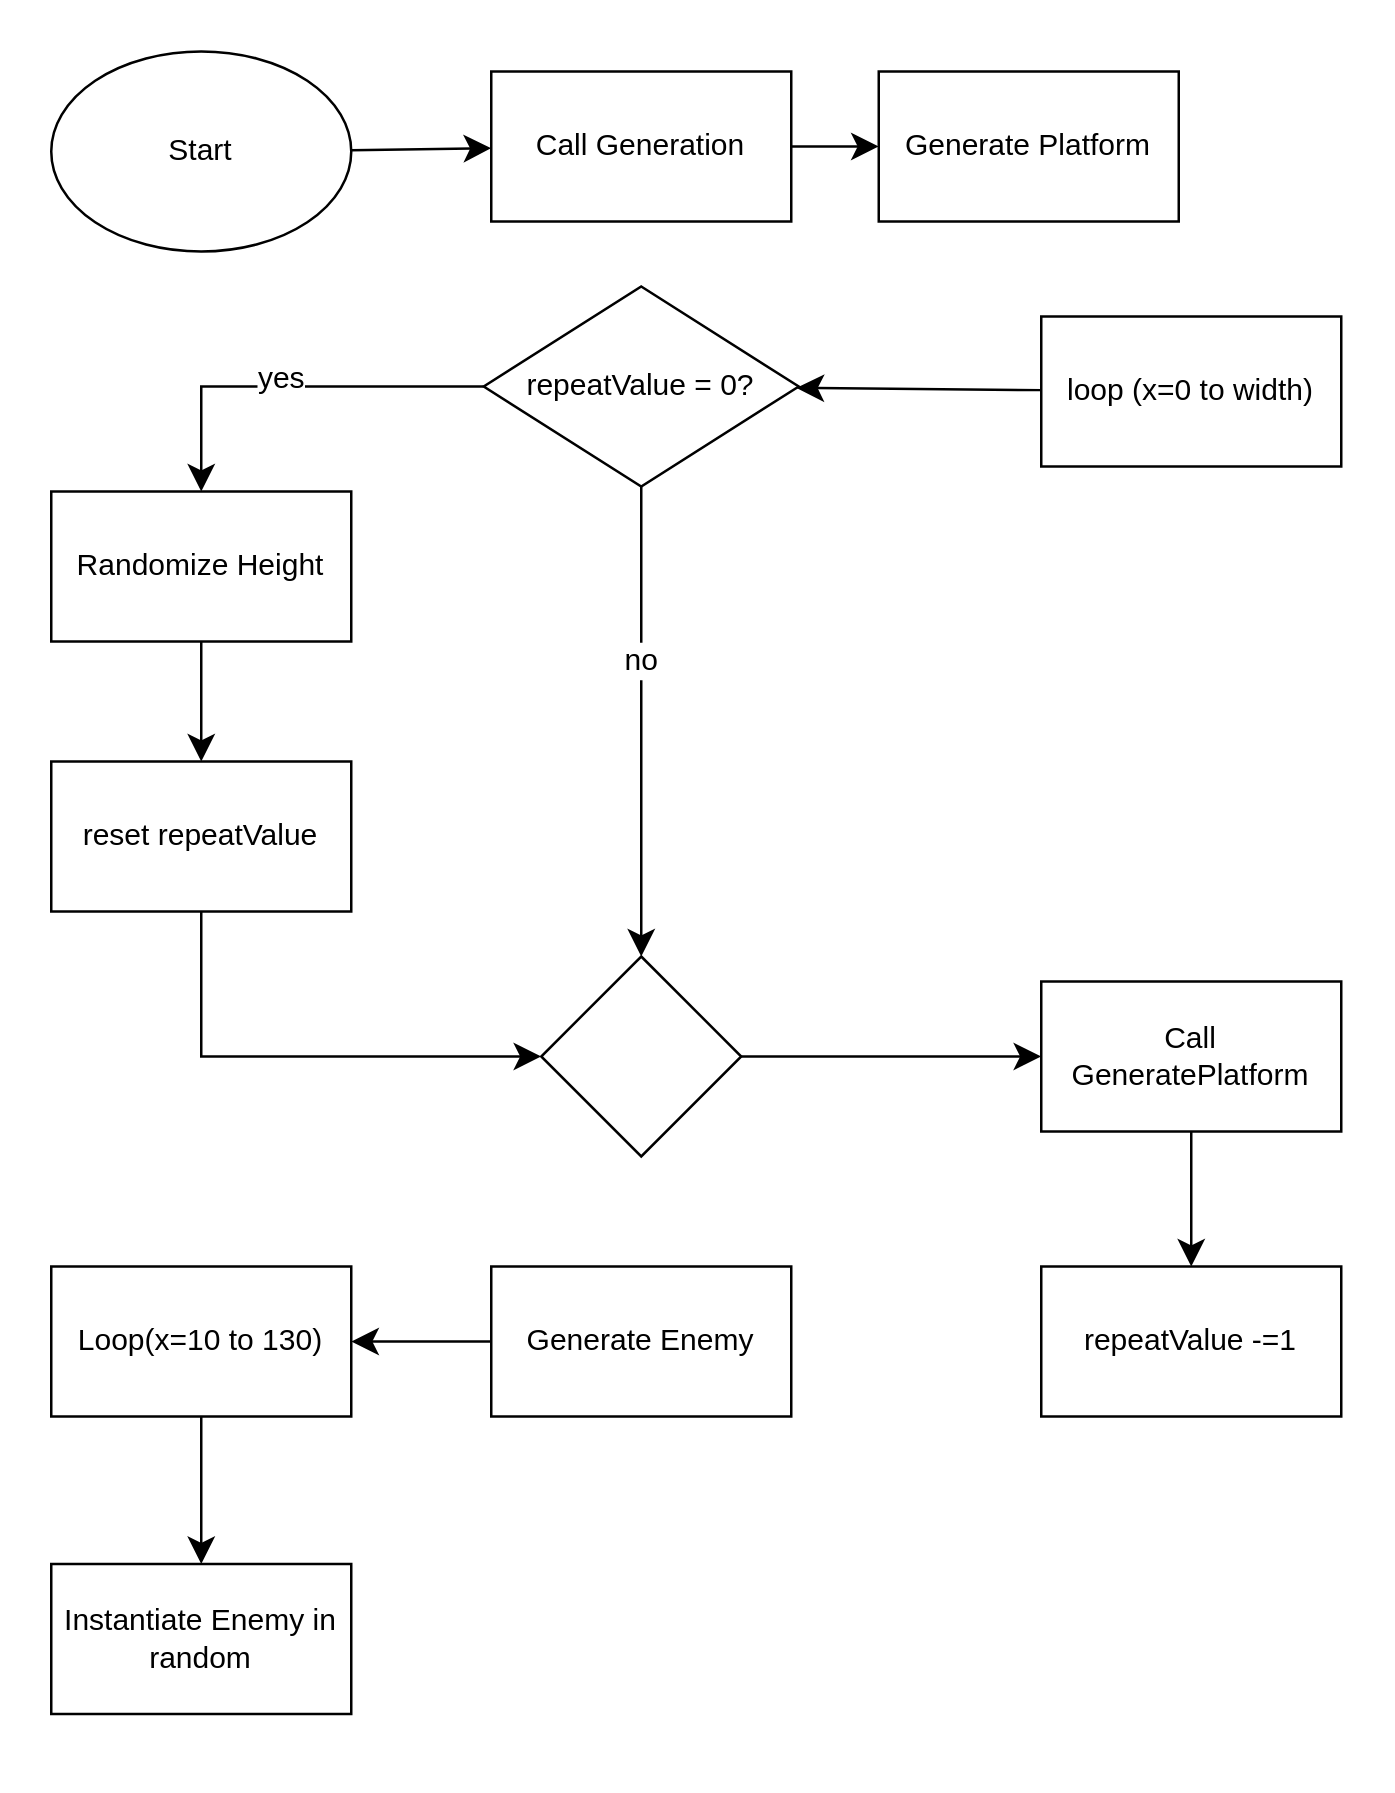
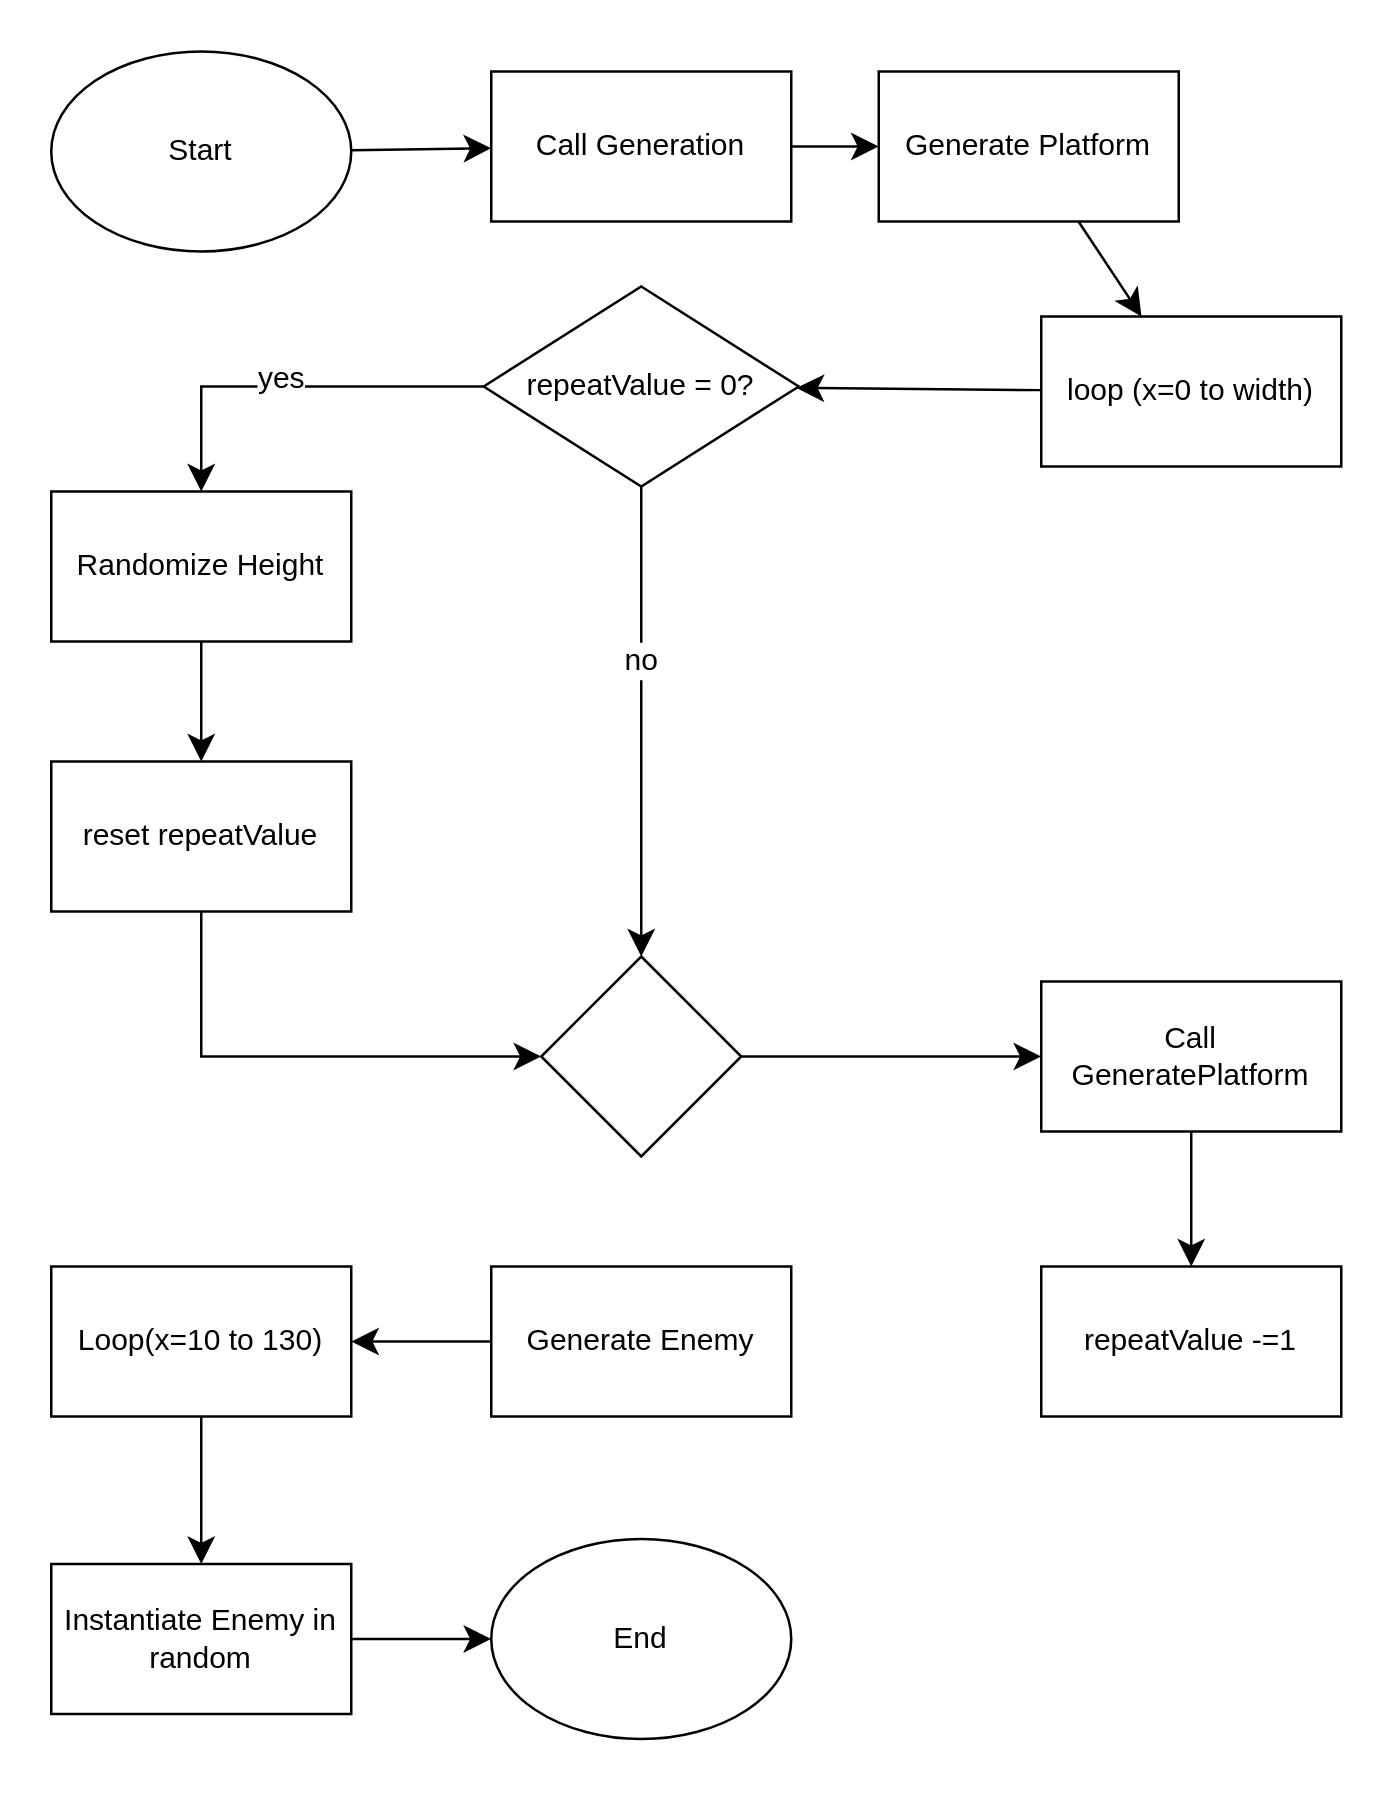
+ <mxCell id="6" value="" style="edgeStyle=none;curved=1;rounded=0;orthogonalLoop=1;jettySize=auto;html=1;fontSize=12;startSize=8;endSize=8;" edge="1" parent="1" source="7" target="9"><mxGeometry relative="1" as="geometry" /></mxCell>
+ <mxCell id="28" style="edgeStyle=none;curved=1;rounded=0;orthogonalLoop=1;jettySize=auto;html=1;exitX=1;exitY=0.5;exitDx=0;exitDy=0;entryX=0;entryY=0.5;entryDx=0;entryDy=0;fontSize=12;startSize=8;endSize=8;" edge="1" parent="1" source="29" target="30"><mxGeometry relative="1" as="geometry" /></mxCell>
+ <mxCell id="30" value="End" style="ellipse;whiteSpace=wrap;html=1;" vertex="1" parent="1"><mxGeometry x="196" y="615" width="120" height="80" as="geometry" /></mxCell>
